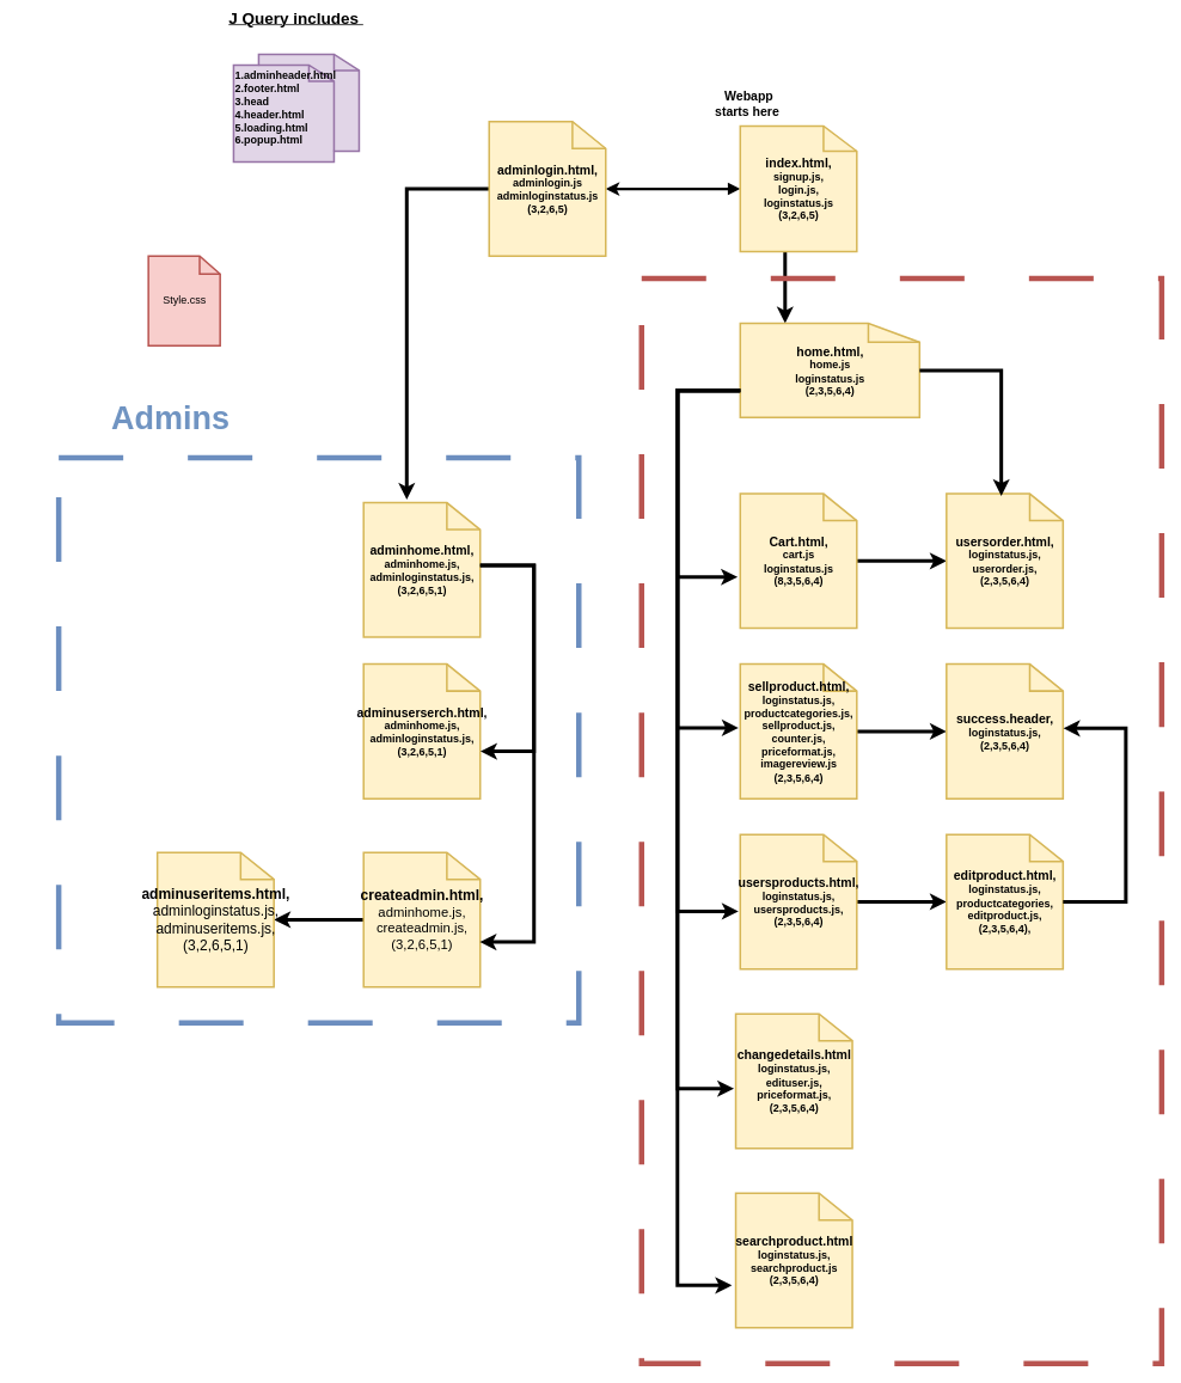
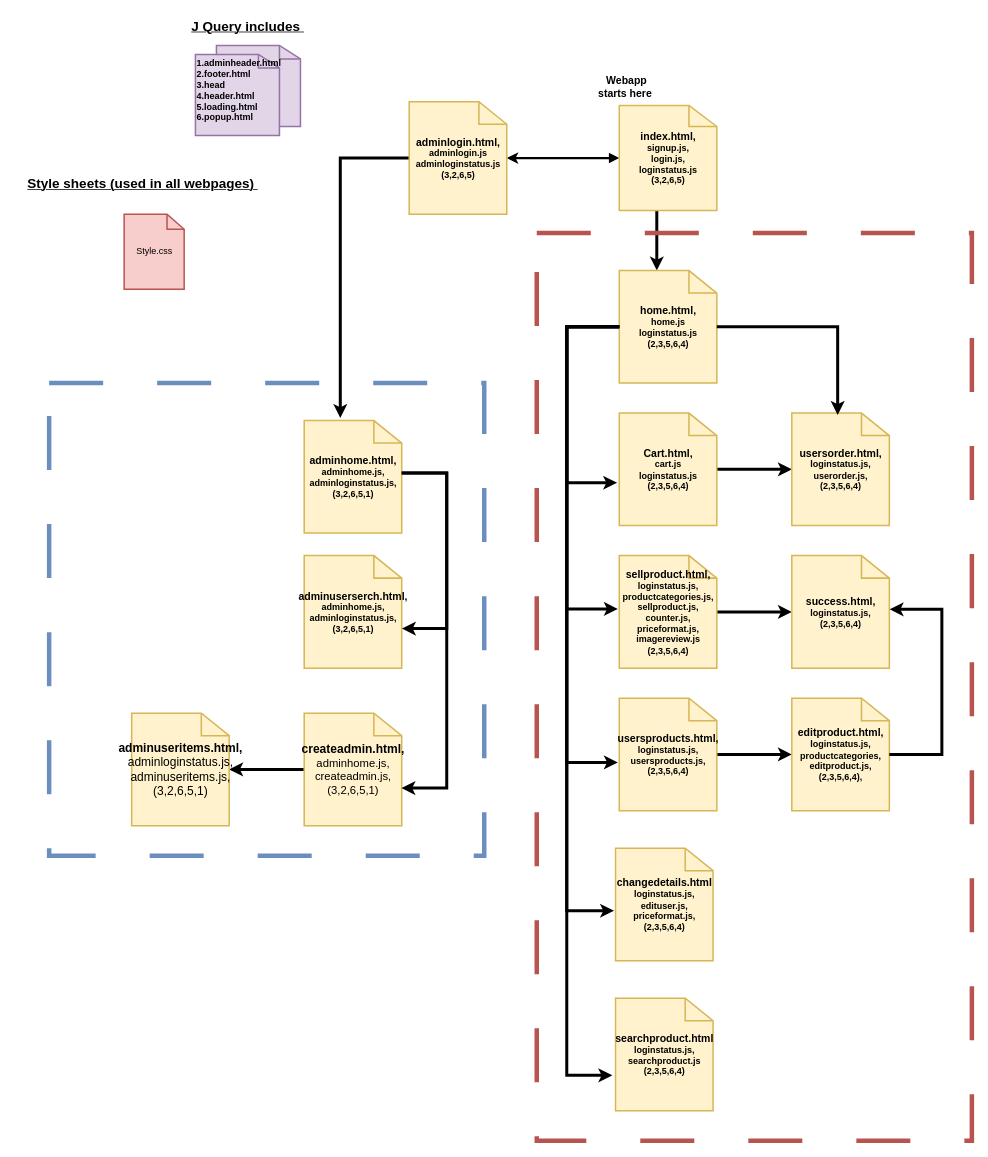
- <mxCell id="6" value="&lt;b&gt;&lt;font style=&quot;font-size: 18px;&quot;&gt;J Query includes&amp;nbsp;&lt;/font&gt;&lt;/b&gt;" style="text;html=1;strokeColor=none;fillColor=none;align=center;verticalAlign=middle;whiteSpace=wrap;rounded=0;fontStyle=4" parent="1" vertex="1"><mxGeometry x="245" y="5" width="170" height="30" as="geometry" /></mxCell>
+ <mxCell id="6" value="&lt;b&gt;&lt;font style=&quot;font-size: 18px;&quot;&gt;J Query includes&amp;nbsp;&lt;/font&gt;&lt;/b&gt;" style="text;html=1;strokeColor=none;fillColor=none;align=center;verticalAlign=middle;whiteSpace=wrap;rounded=0;fontStyle=4" parent="1" vertex="1"><mxGeometry x="245" y="20" width="170" height="30" as="geometry" /></mxCell>
+ <mxCell id="7" value="&lt;font style=&quot;font-size: 18px;&quot;&gt;&lt;b&gt;Style sheets (used in all webpages)&amp;nbsp;&lt;/b&gt;&lt;/font&gt;" style="text;html=1;strokeColor=none;fillColor=none;align=center;verticalAlign=middle;whiteSpace=wrap;rounded=0;fontStyle=4" parent="1" vertex="1"><mxGeometry x="20" y="230" width="340" height="30" as="geometry" /></mxCell>
- <mxCell id="13" value="&lt;b style=&quot;&quot;&gt;&lt;font style=&quot;font-size: 14px;&quot;&gt;home.html&lt;/font&gt;&lt;span style=&quot;font-size: 14px;&quot;&gt;,&lt;/span&gt;&lt;br&gt;&lt;span style=&quot;&quot;&gt;home.js&lt;/span&gt;&lt;br&gt;&lt;span style=&quot;&quot;&gt;loginstatus.js&lt;/span&gt;&lt;br&gt;&lt;span style=&quot;&quot;&gt;(2,3,5,6,4)&lt;/span&gt;&lt;br&gt;&lt;/b&gt;" style="html=1;verticalLabelPosition=middle;align=center;labelBackgroundColor=none;verticalAlign=middle;strokeWidth=2;strokeColor=#d6b656;shadow=0;dashed=0;shape=mxgraph.ios7.icons.document;fillColor=#fff2cc;labelPosition=center;" parent="1" vertex="1"><mxGeometry x="825" y="360" width="200" height="105" as="geometry" /></mxCell>
+ <mxCell id="13" value="&lt;b style=&quot;&quot;&gt;&lt;font style=&quot;font-size: 14px;&quot;&gt;home.html&lt;/font&gt;&lt;span style=&quot;font-size: 14px;&quot;&gt;,&lt;/span&gt;&lt;br&gt;&lt;span style=&quot;&quot;&gt;home.js&lt;/span&gt;&lt;br&gt;&lt;span style=&quot;&quot;&gt;loginstatus.js&lt;/span&gt;&lt;br&gt;&lt;span style=&quot;&quot;&gt;(2,3,5,6,4)&lt;/span&gt;&lt;br&gt;&lt;/b&gt;" style="html=1;verticalLabelPosition=middle;align=center;labelBackgroundColor=none;verticalAlign=middle;strokeWidth=2;strokeColor=#d6b656;shadow=0;dashed=0;shape=mxgraph.ios7.icons.document;fillColor=#fff2cc;labelPosition=center;" parent="1" vertex="1"><mxGeometry x="825" y="360" width="130" height="150" as="geometry" /></mxCell>
- <mxCell id="40" value="&lt;span style=&quot;font-size: 36px;&quot;&gt;&lt;b style=&quot;&quot;&gt;&lt;font color=&quot;#7094c2&quot;&gt;Admins&lt;/font&gt;&lt;/b&gt;&lt;/span&gt;" style="text;html=1;strokeColor=none;fillColor=none;align=center;verticalAlign=middle;whiteSpace=wrap;rounded=0;fontSize=11;fontFamily=Helvetica;fontColor=default;" parent="1" vertex="1"><mxGeometry x="55" y="420" width="270" height="90" as="geometry" /></mxCell>
- <mxCell id="15" value="&lt;b&gt;&lt;font style=&quot;font-size: 14px;&quot;&gt;Cart.html,&lt;/font&gt;&lt;br&gt;cart.js&lt;br&gt;&lt;/b&gt;&lt;b style=&quot;border-color: var(--border-color);&quot;&gt;loginstatus.js&lt;/b&gt;&lt;b&gt;&lt;br&gt;(8,3,5,6,4)&lt;br&gt;&lt;/b&gt;" style="html=1;verticalLabelPosition=middle;align=center;labelBackgroundColor=none;verticalAlign=middle;strokeWidth=2;strokeColor=#d6b656;shadow=0;dashed=0;shape=mxgraph.ios7.icons.document;fillColor=#fff2cc;labelPosition=center;" parent="1" vertex="1"><mxGeometry x="825" y="550" width="130" height="150" as="geometry" /></mxCell>
+ <mxCell id="15" value="&lt;b&gt;&lt;font style=&quot;font-size: 14px;&quot;&gt;Cart.html,&lt;/font&gt;&lt;br&gt;cart.js&lt;br&gt;&lt;/b&gt;&lt;b style=&quot;border-color: var(--border-color);&quot;&gt;loginstatus.js&lt;/b&gt;&lt;b&gt;&lt;br&gt;(2,3,5,6,4)&lt;br&gt;&lt;/b&gt;" style="html=1;verticalLabelPosition=middle;align=center;labelBackgroundColor=none;verticalAlign=middle;strokeWidth=2;strokeColor=#d6b656;shadow=0;dashed=0;shape=mxgraph.ios7.icons.document;fillColor=#fff2cc;labelPosition=center;" parent="1" vertex="1"><mxGeometry x="825" y="550" width="130" height="150" as="geometry" /></mxCell>
- <mxCell id="26" value="&lt;b&gt;&lt;font style=&quot;font-size: 14px;&quot;&gt;success.header,&lt;/font&gt;&lt;br&gt;loginstatus.js,&lt;br&gt;(2,3,5,6,4)&lt;/b&gt;" style="html=1;verticalLabelPosition=middle;align=center;labelBackgroundColor=none;verticalAlign=middle;strokeWidth=2;strokeColor=#d6b656;shadow=0;dashed=0;shape=mxgraph.ios7.icons.document;fillColor=#fff2cc;labelPosition=center;" parent="1" vertex="1"><mxGeometry x="1055" y="740" width="130" height="150" as="geometry" /></mxCell>
+ <mxCell id="26" value="&lt;b&gt;&lt;font style=&quot;font-size: 14px;&quot;&gt;success.html,&lt;/font&gt;&lt;br&gt;loginstatus.js,&lt;br&gt;(2,3,5,6,4)&lt;/b&gt;" style="html=1;verticalLabelPosition=middle;align=center;labelBackgroundColor=none;verticalAlign=middle;strokeWidth=2;strokeColor=#d6b656;shadow=0;dashed=0;shape=mxgraph.ios7.icons.document;fillColor=#fff2cc;labelPosition=center;" parent="1" vertex="1"><mxGeometry x="1055" y="740" width="130" height="150" as="geometry" /></mxCell>
